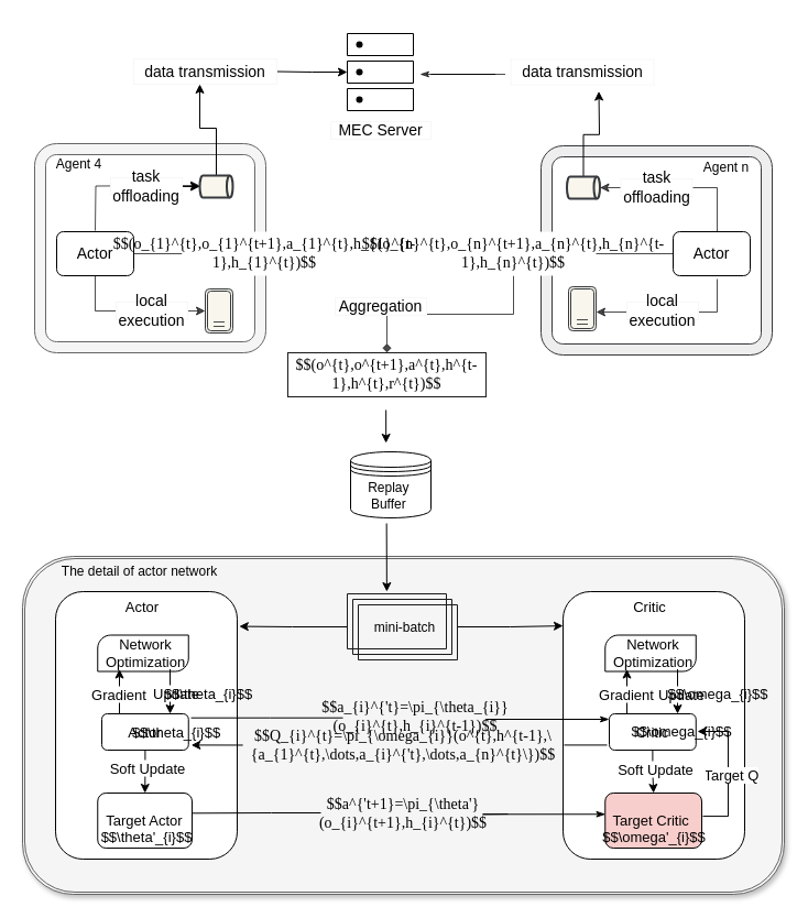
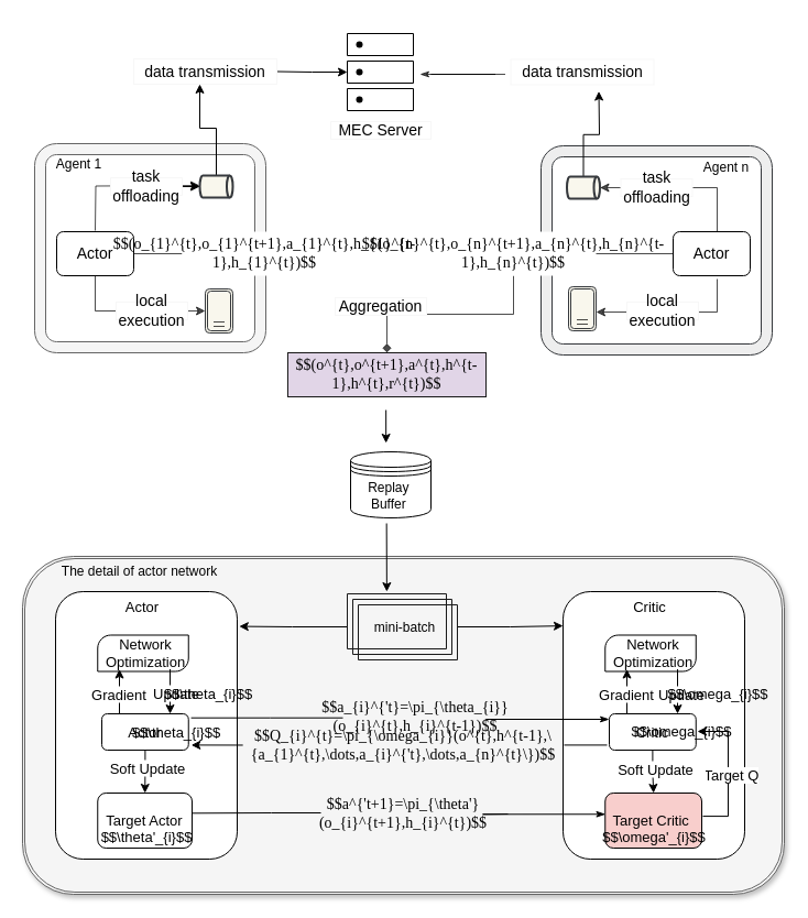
- <mxCell id="11" value="&lt;font data-font-src=&quot;https://fonts.googleapis.com/css?family=%E5%AE%8B%E4%BD%93&quot;&gt;Agent 4&lt;/font&gt;" style="text;html=1;resizable=0;autosize=1;align=center;verticalAlign=middle;points=[];fillColor=none;strokeColor=none;rounded=0;" parent="1" vertex="1"><mxGeometry x="41" y="139" width="60" height="20" as="geometry" /></mxCell>
+ <mxCell id="11" value="&lt;font data-font-src=&quot;https://fonts.googleapis.com/css?family=%E5%AE%8B%E4%BD%93&quot;&gt;Agent 1&lt;/font&gt;" style="text;html=1;resizable=0;autosize=1;align=center;verticalAlign=middle;points=[];fillColor=none;strokeColor=none;rounded=0;" parent="1" vertex="1"><mxGeometry x="41" y="139" width="60" height="20" as="geometry" /></mxCell>
- <mxCell id="20" value="$$(o^{t},o^{t+1},a^{t},h^{t-1},h^{t},r^{t})$$" style="rounded=0;whiteSpace=wrap;html=1;fontFamily=Comic Sans MS;fontSize=14;shadow=0;sketch=0;glass=0;strokeColor=#1A1A1A;" parent="1" vertex="1"><mxGeometry x="261" y="320" width="180" height="40" as="geometry" /></mxCell>
+ <mxCell id="20" value="$$(o^{t},o^{t+1},a^{t},h^{t-1},h^{t},r^{t})$$" style="rounded=0;whiteSpace=wrap;html=1;fontFamily=Comic Sans MS;fontSize=14;shadow=0;sketch=0;glass=0;strokeColor=#1A1A1A;fillColor=#e1d5e7;" parent="1" vertex="1"><mxGeometry x="261" y="320" width="180" height="40" as="geometry" /></mxCell>
